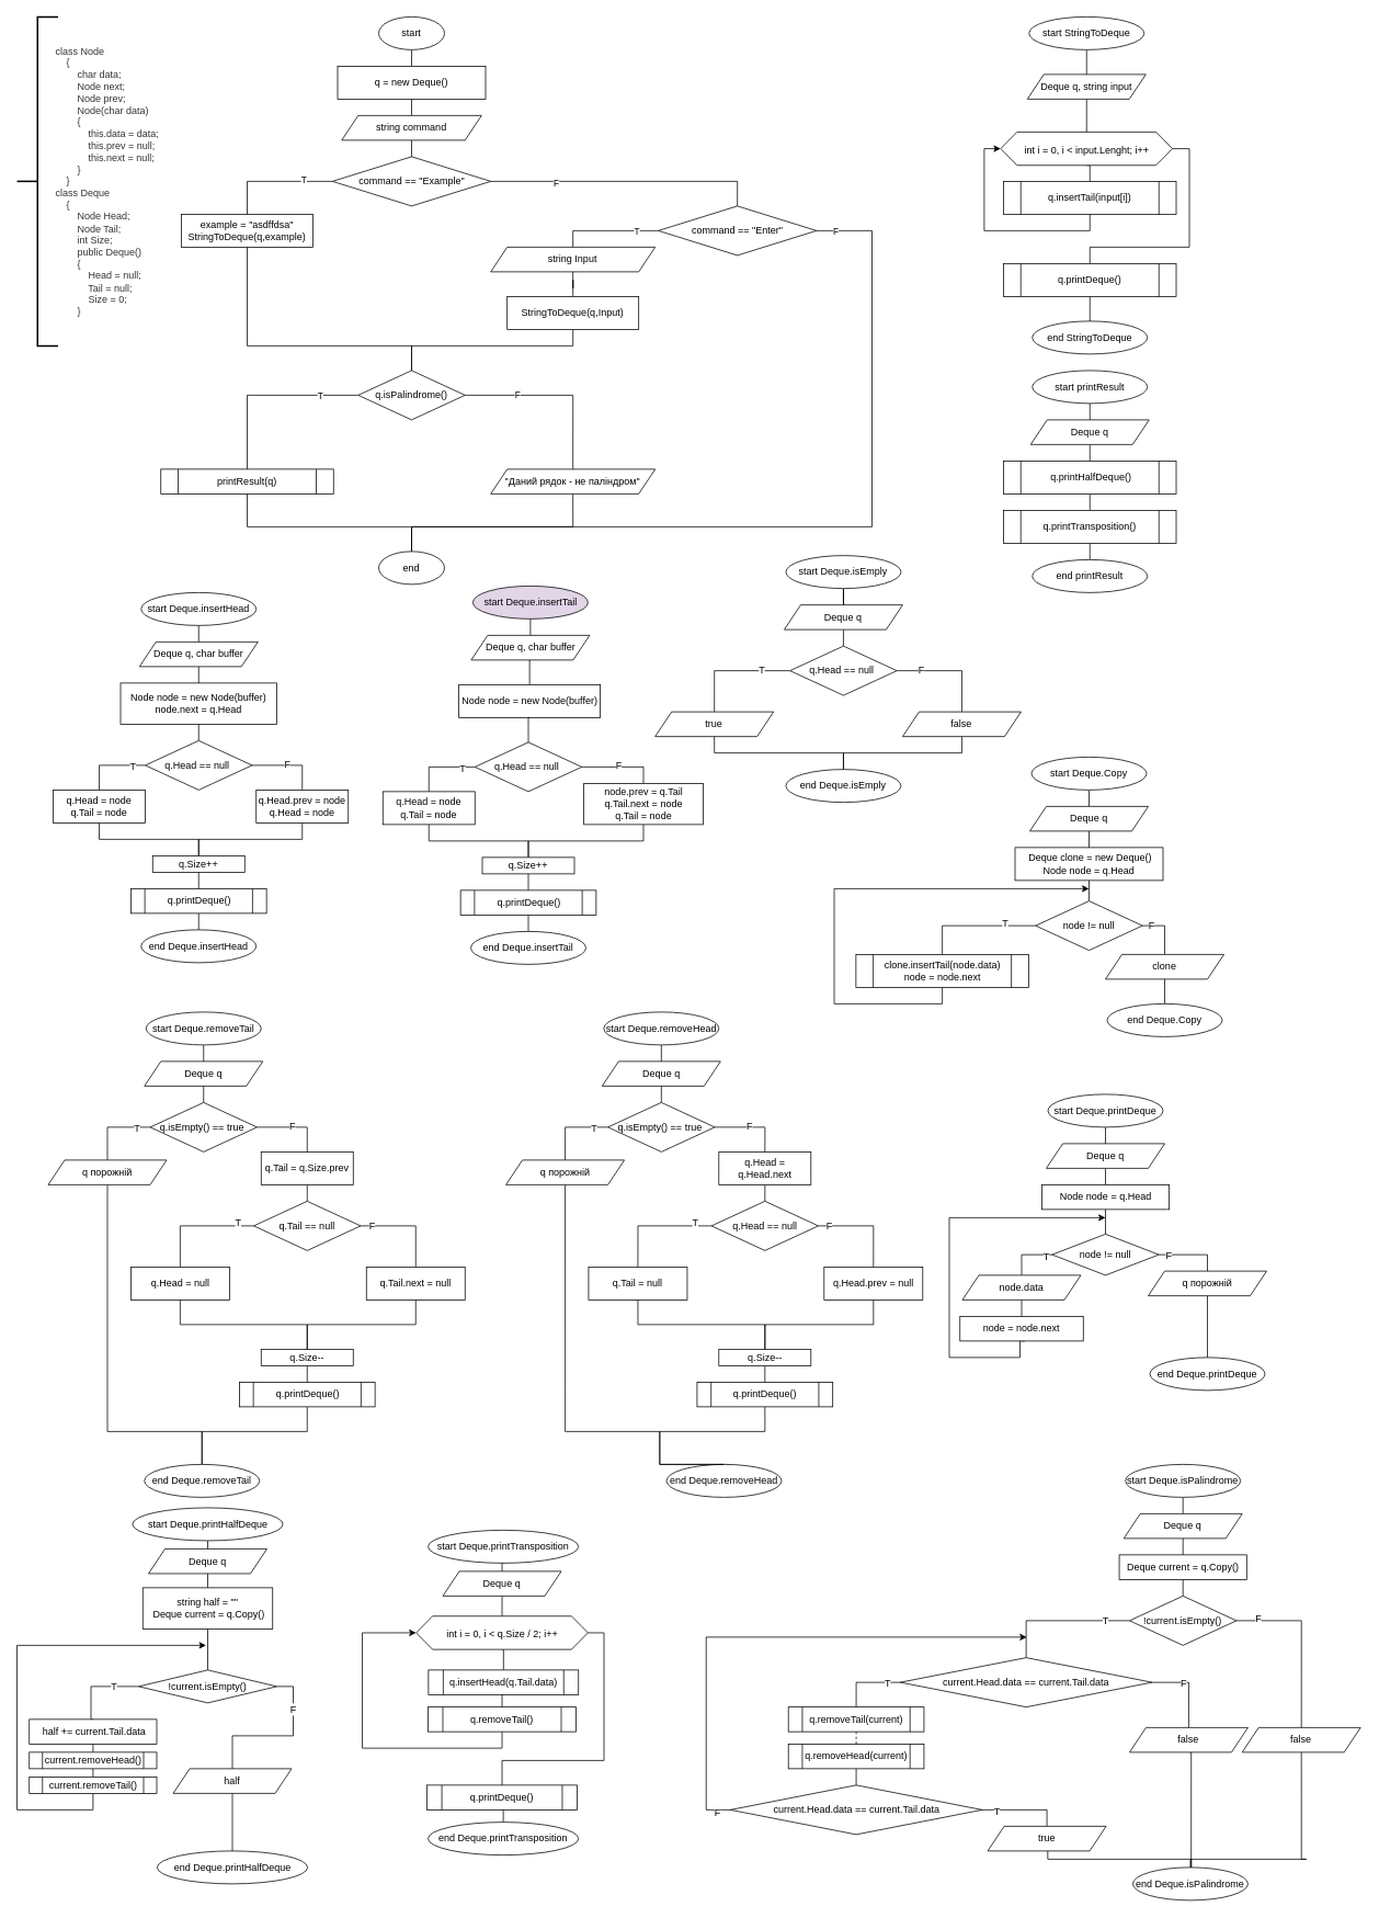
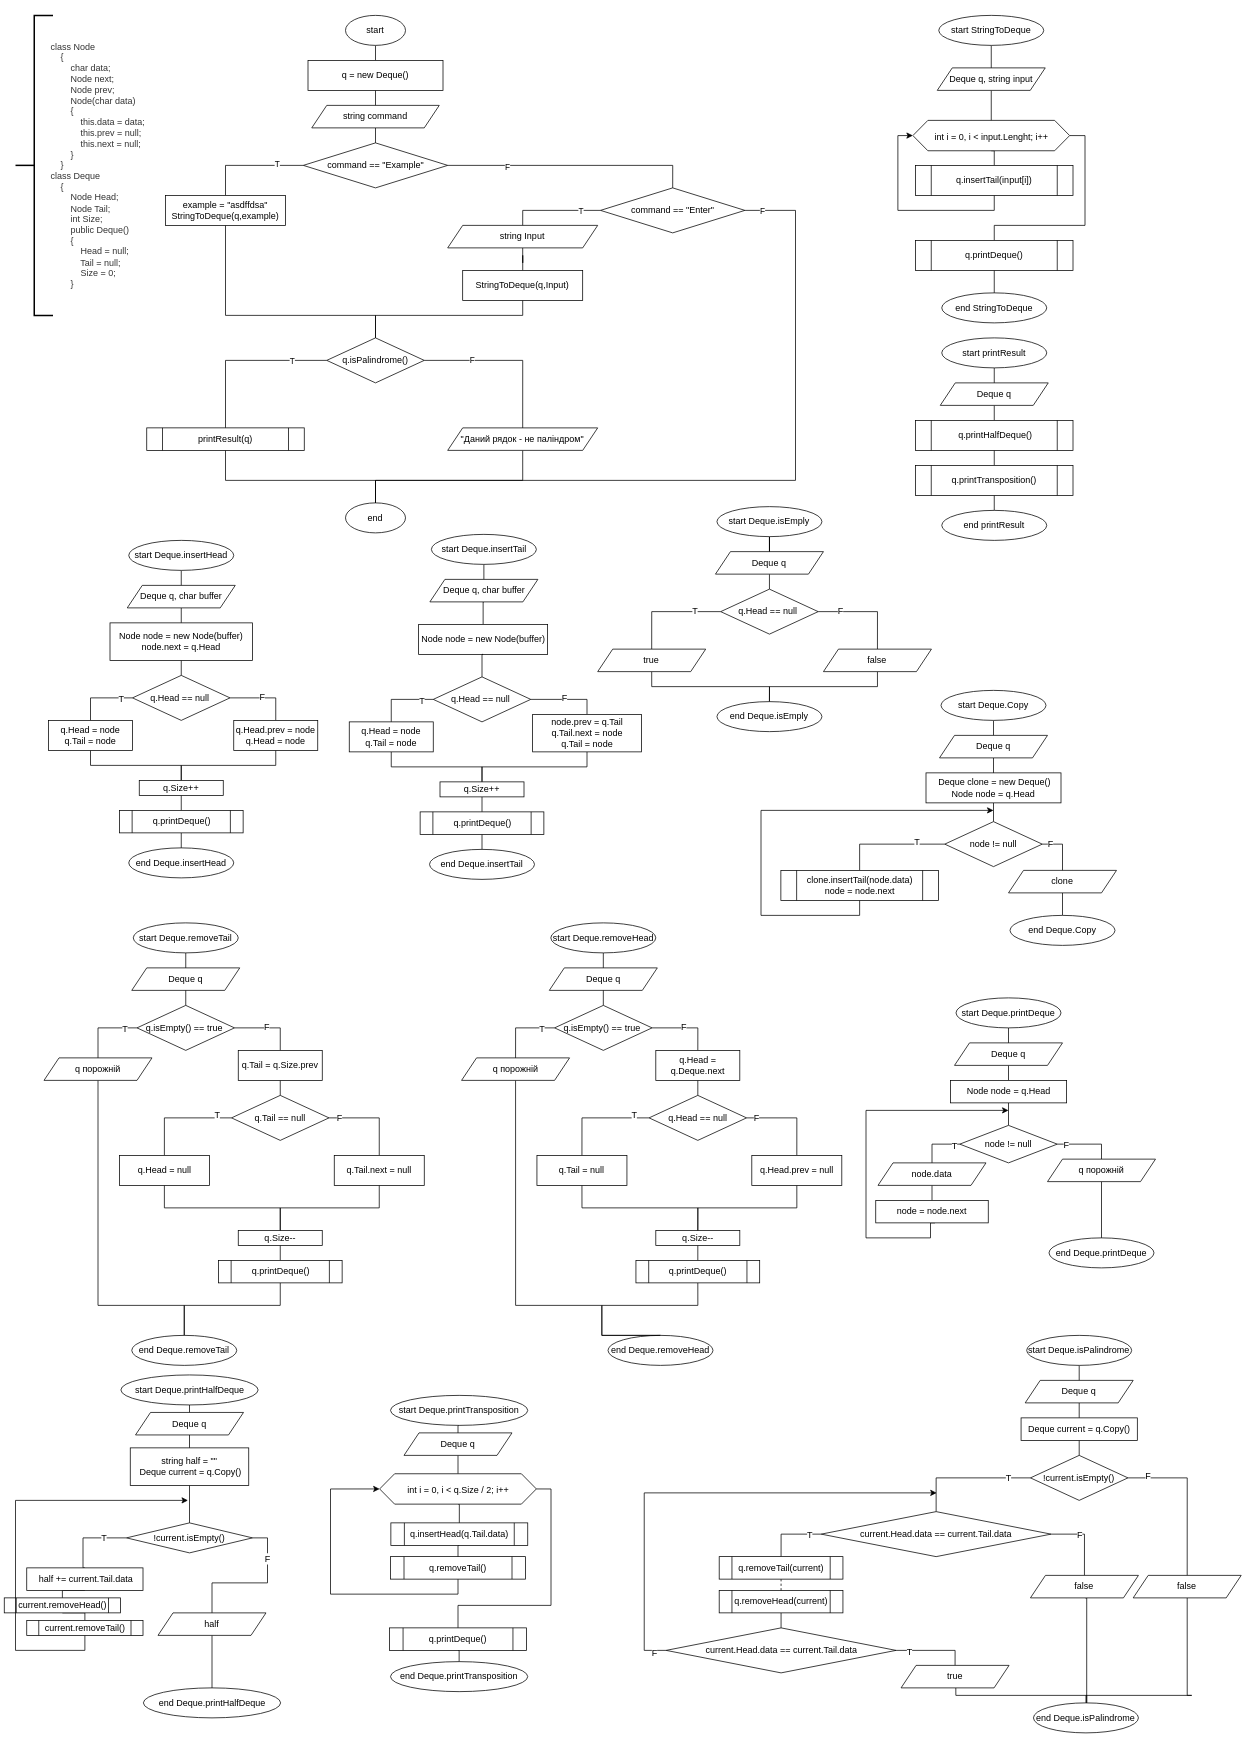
- <mxCell id="108" value="start Deque.insertTail" style="ellipse;whiteSpace=wrap;html=1;fillColor=#e1d5e7;" vertex="1" parent="1"><mxGeometry x="574.5" y="712" width="140" height="40" as="geometry" /></mxCell>
+ <mxCell id="108" value="start Deque.insertTail" style="ellipse;whiteSpace=wrap;html=1;" vertex="1" parent="1"><mxGeometry x="574.5" y="712" width="140" height="40" as="geometry" /></mxCell>
- <mxCell id="164" value="q.Head = q.Head.next" style="rounded=0;whiteSpace=wrap;html=1;fontSize=12;strokeWidth=1;fillColor=default;" vertex="1" parent="1"><mxGeometry x="873.75" y="1400" width="112" height="40" as="geometry" /></mxCell>
+ <mxCell id="164" value="q.Head = q.Deque.next" style="rounded=0;whiteSpace=wrap;html=1;fontSize=12;strokeWidth=1;fillColor=default;" vertex="1" parent="1"><mxGeometry x="873.75" y="1400" width="112" height="40" as="geometry" /></mxCell>
- <mxCell id="259" value="current.removeHead()" style="shape=process;whiteSpace=wrap;html=1;backgroundOutline=1;fontSize=12;strokeWidth=1;fillColor=default;" vertex="1" parent="1"><mxGeometry x="35" y="2130" width="155" height="20" as="geometry" /></mxCell>
+ <mxCell id="259" value="current.removeHead()" style="shape=process;whiteSpace=wrap;html=1;backgroundOutline=1;fontSize=12;strokeWidth=1;fillColor=default;" vertex="1" parent="1"><mxGeometry x="5" y="2130" width="155" height="20" as="geometry" /></mxCell>
